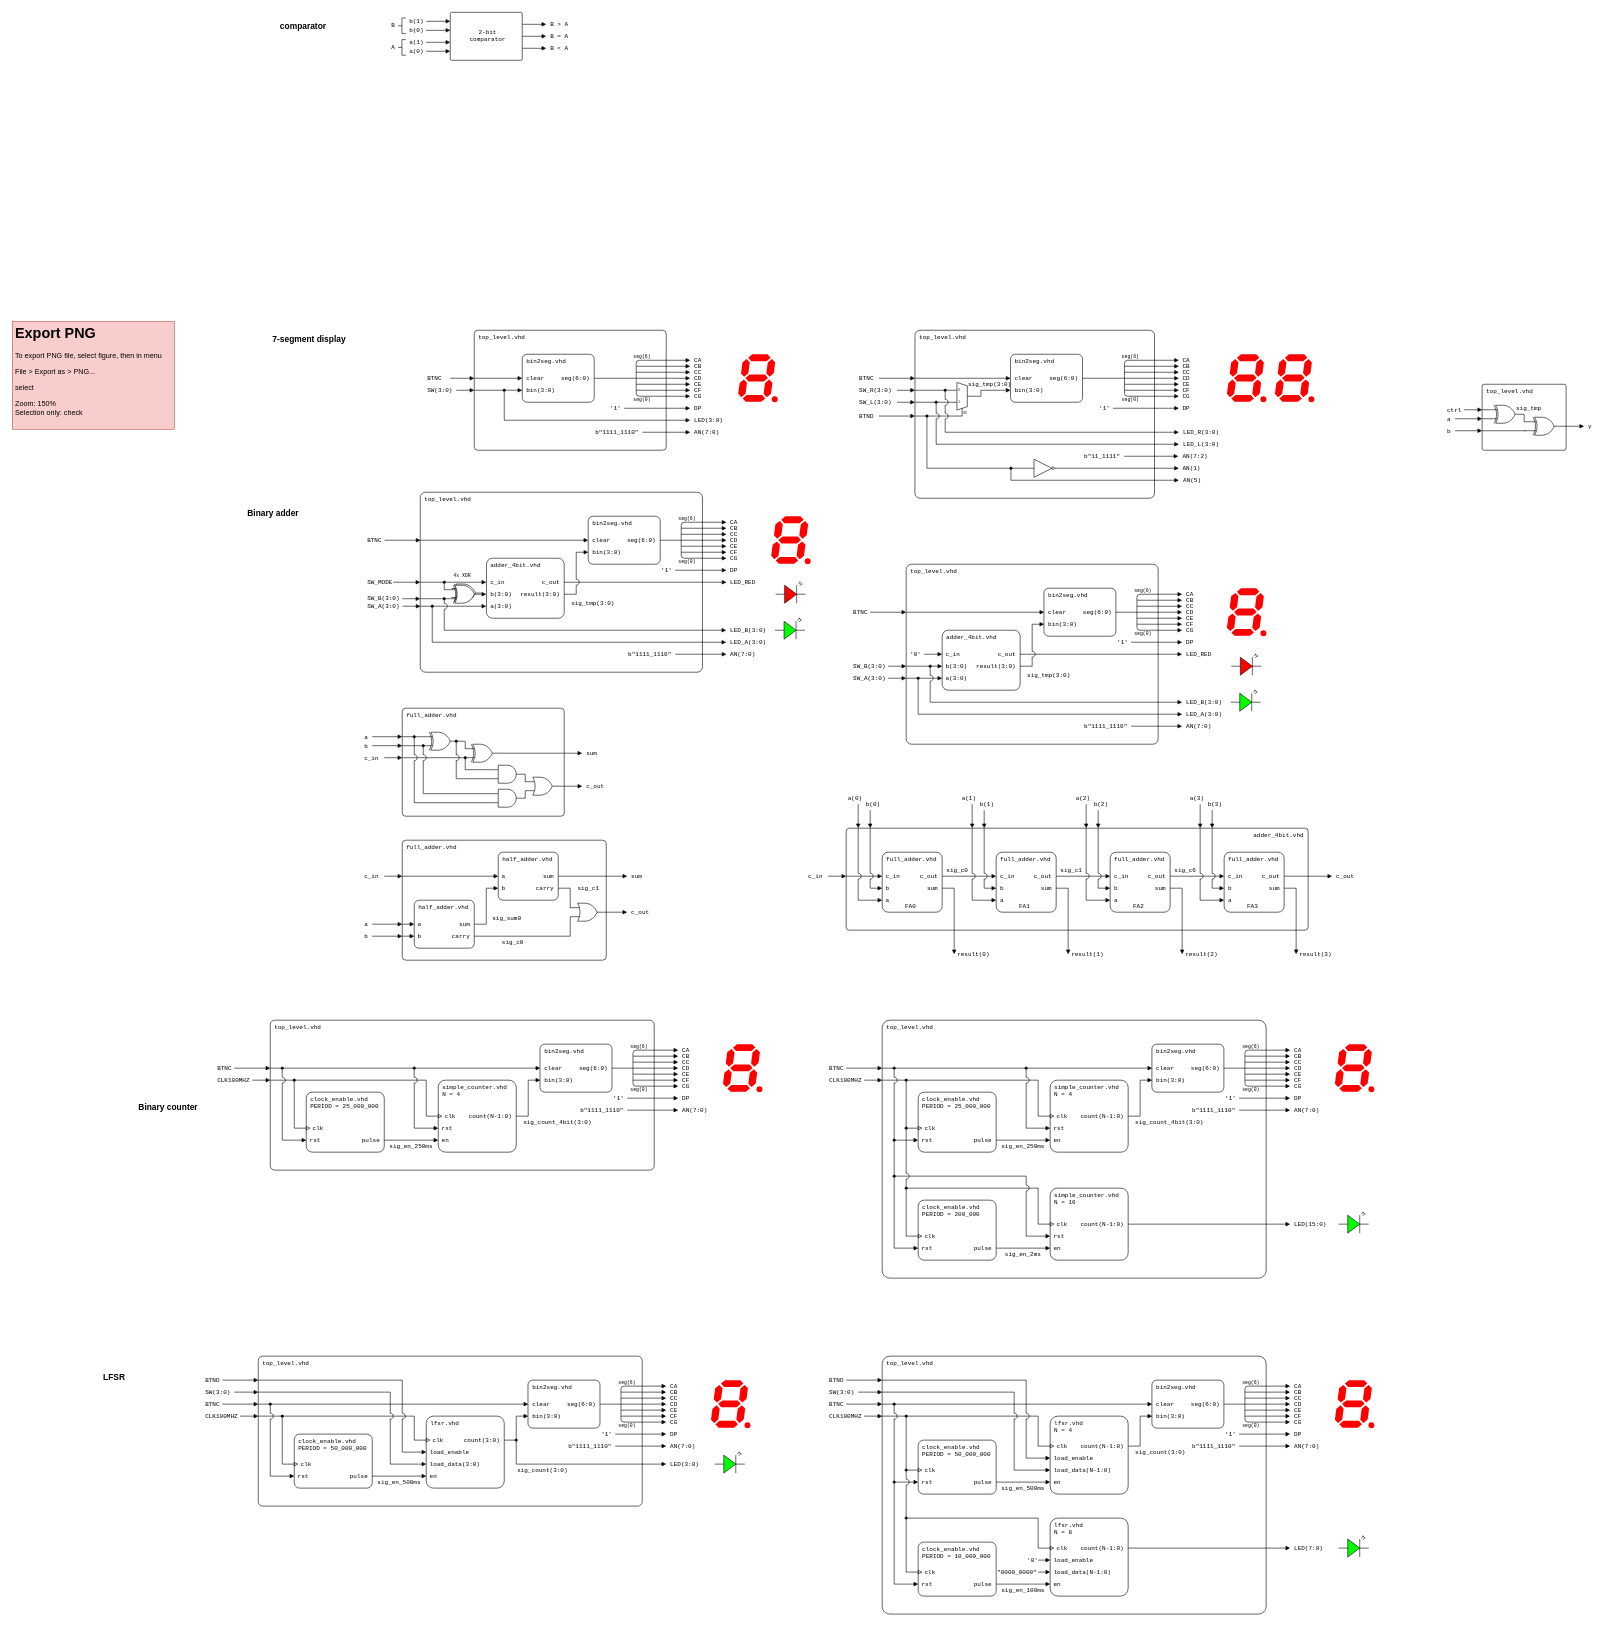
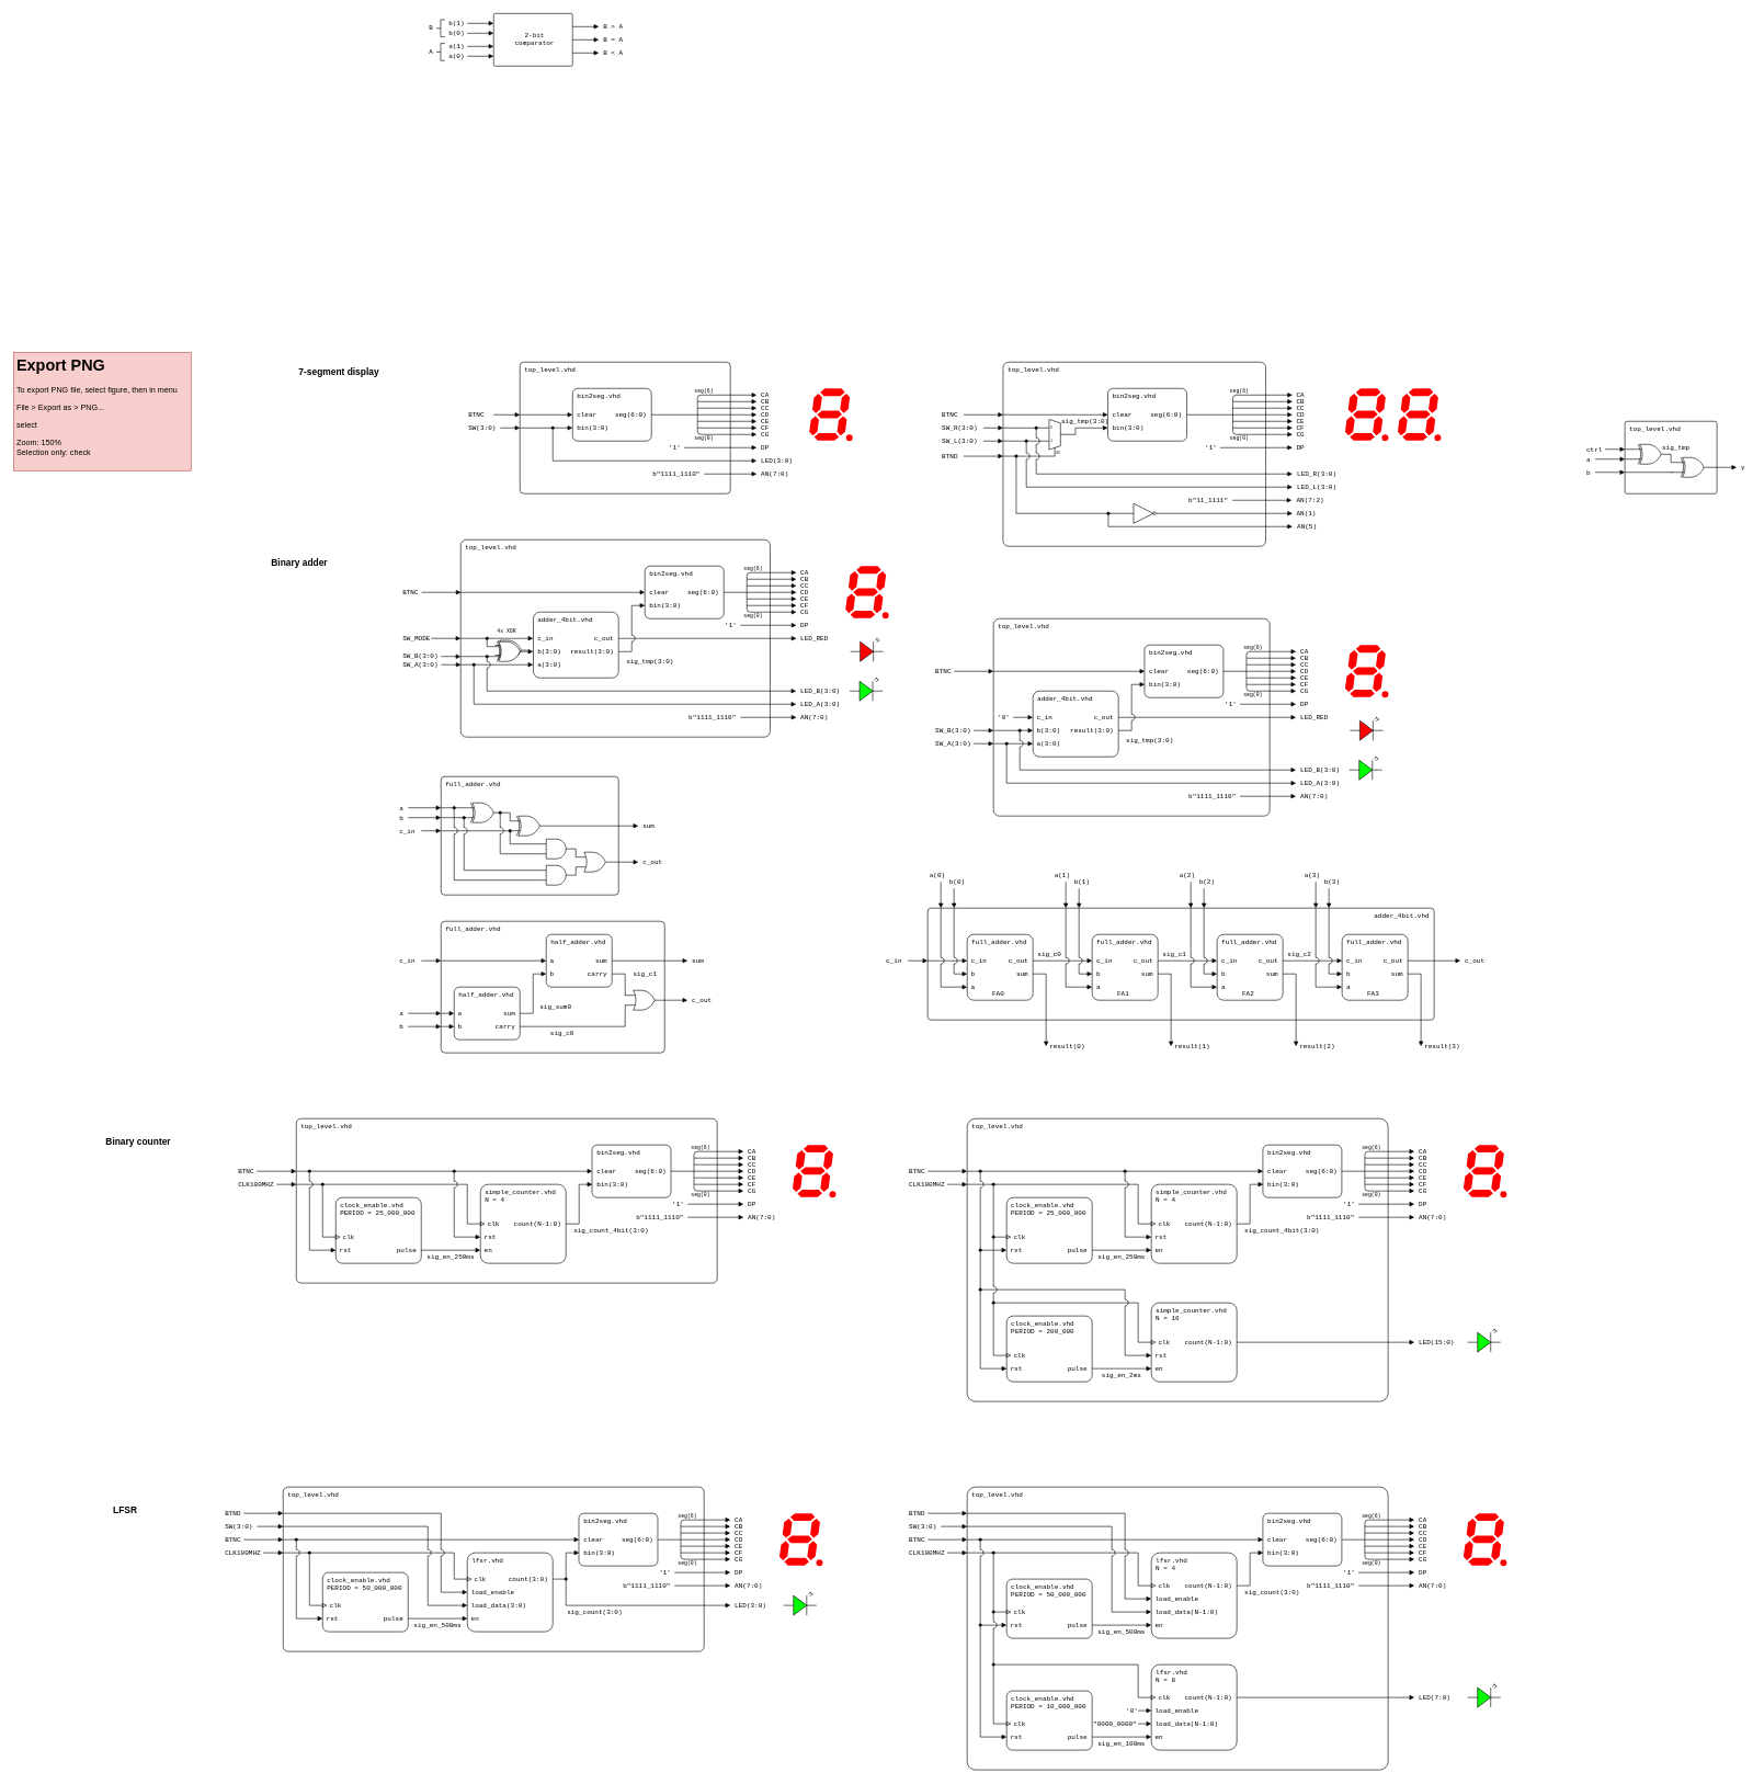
- <mxCell id="383" value="comparator" style="text;html=1;align=center;verticalAlign=middle;whiteSpace=wrap;rounded=0;connectable=0;fontSize=14;fontStyle=1" parent="1" vertex="1"><mxGeometry x="420" y="27.5" width="170" height="30" as="geometry" /></mxCell>
- <mxCell id="214" value="sig_c6" style="text;html=1;align=center;verticalAlign=middle;whiteSpace=wrap;rounded=0;fontFamily=Courier New;fontSize=10;fillOpacity=100;spacing=2;spacingLeft=0;connectable=0;" parent="1" vertex="1"><mxGeometry x="1950" y="1440" width="50.64" height="20" as="geometry" /></mxCell>
+ <mxCell id="214" value="sig_c2" style="text;html=1;align=center;verticalAlign=middle;whiteSpace=wrap;rounded=0;fontFamily=Courier New;fontSize=10;fillOpacity=100;spacing=2;spacingLeft=0;connectable=0;" parent="1" vertex="1"><mxGeometry x="1950" y="1440" width="50.64" height="20" as="geometry" /></mxCell>
- <mxCell id="471" value="Binary counter" style="text;html=1;align=center;verticalAlign=middle;whiteSpace=wrap;rounded=0;connectable=0;fontSize=14;fontStyle=1" parent="1" vertex="1"><mxGeometry x="220" y="1830" width="120" height="30" as="geometry" /></mxCell>
+ <mxCell id="471" value="Binary counter" style="text;html=1;align=center;verticalAlign=middle;whiteSpace=wrap;rounded=0;connectable=0;fontSize=14;fontStyle=1" parent="1" vertex="1"><mxGeometry x="150" y="1720" width="120" height="30" as="geometry" /></mxCell>
